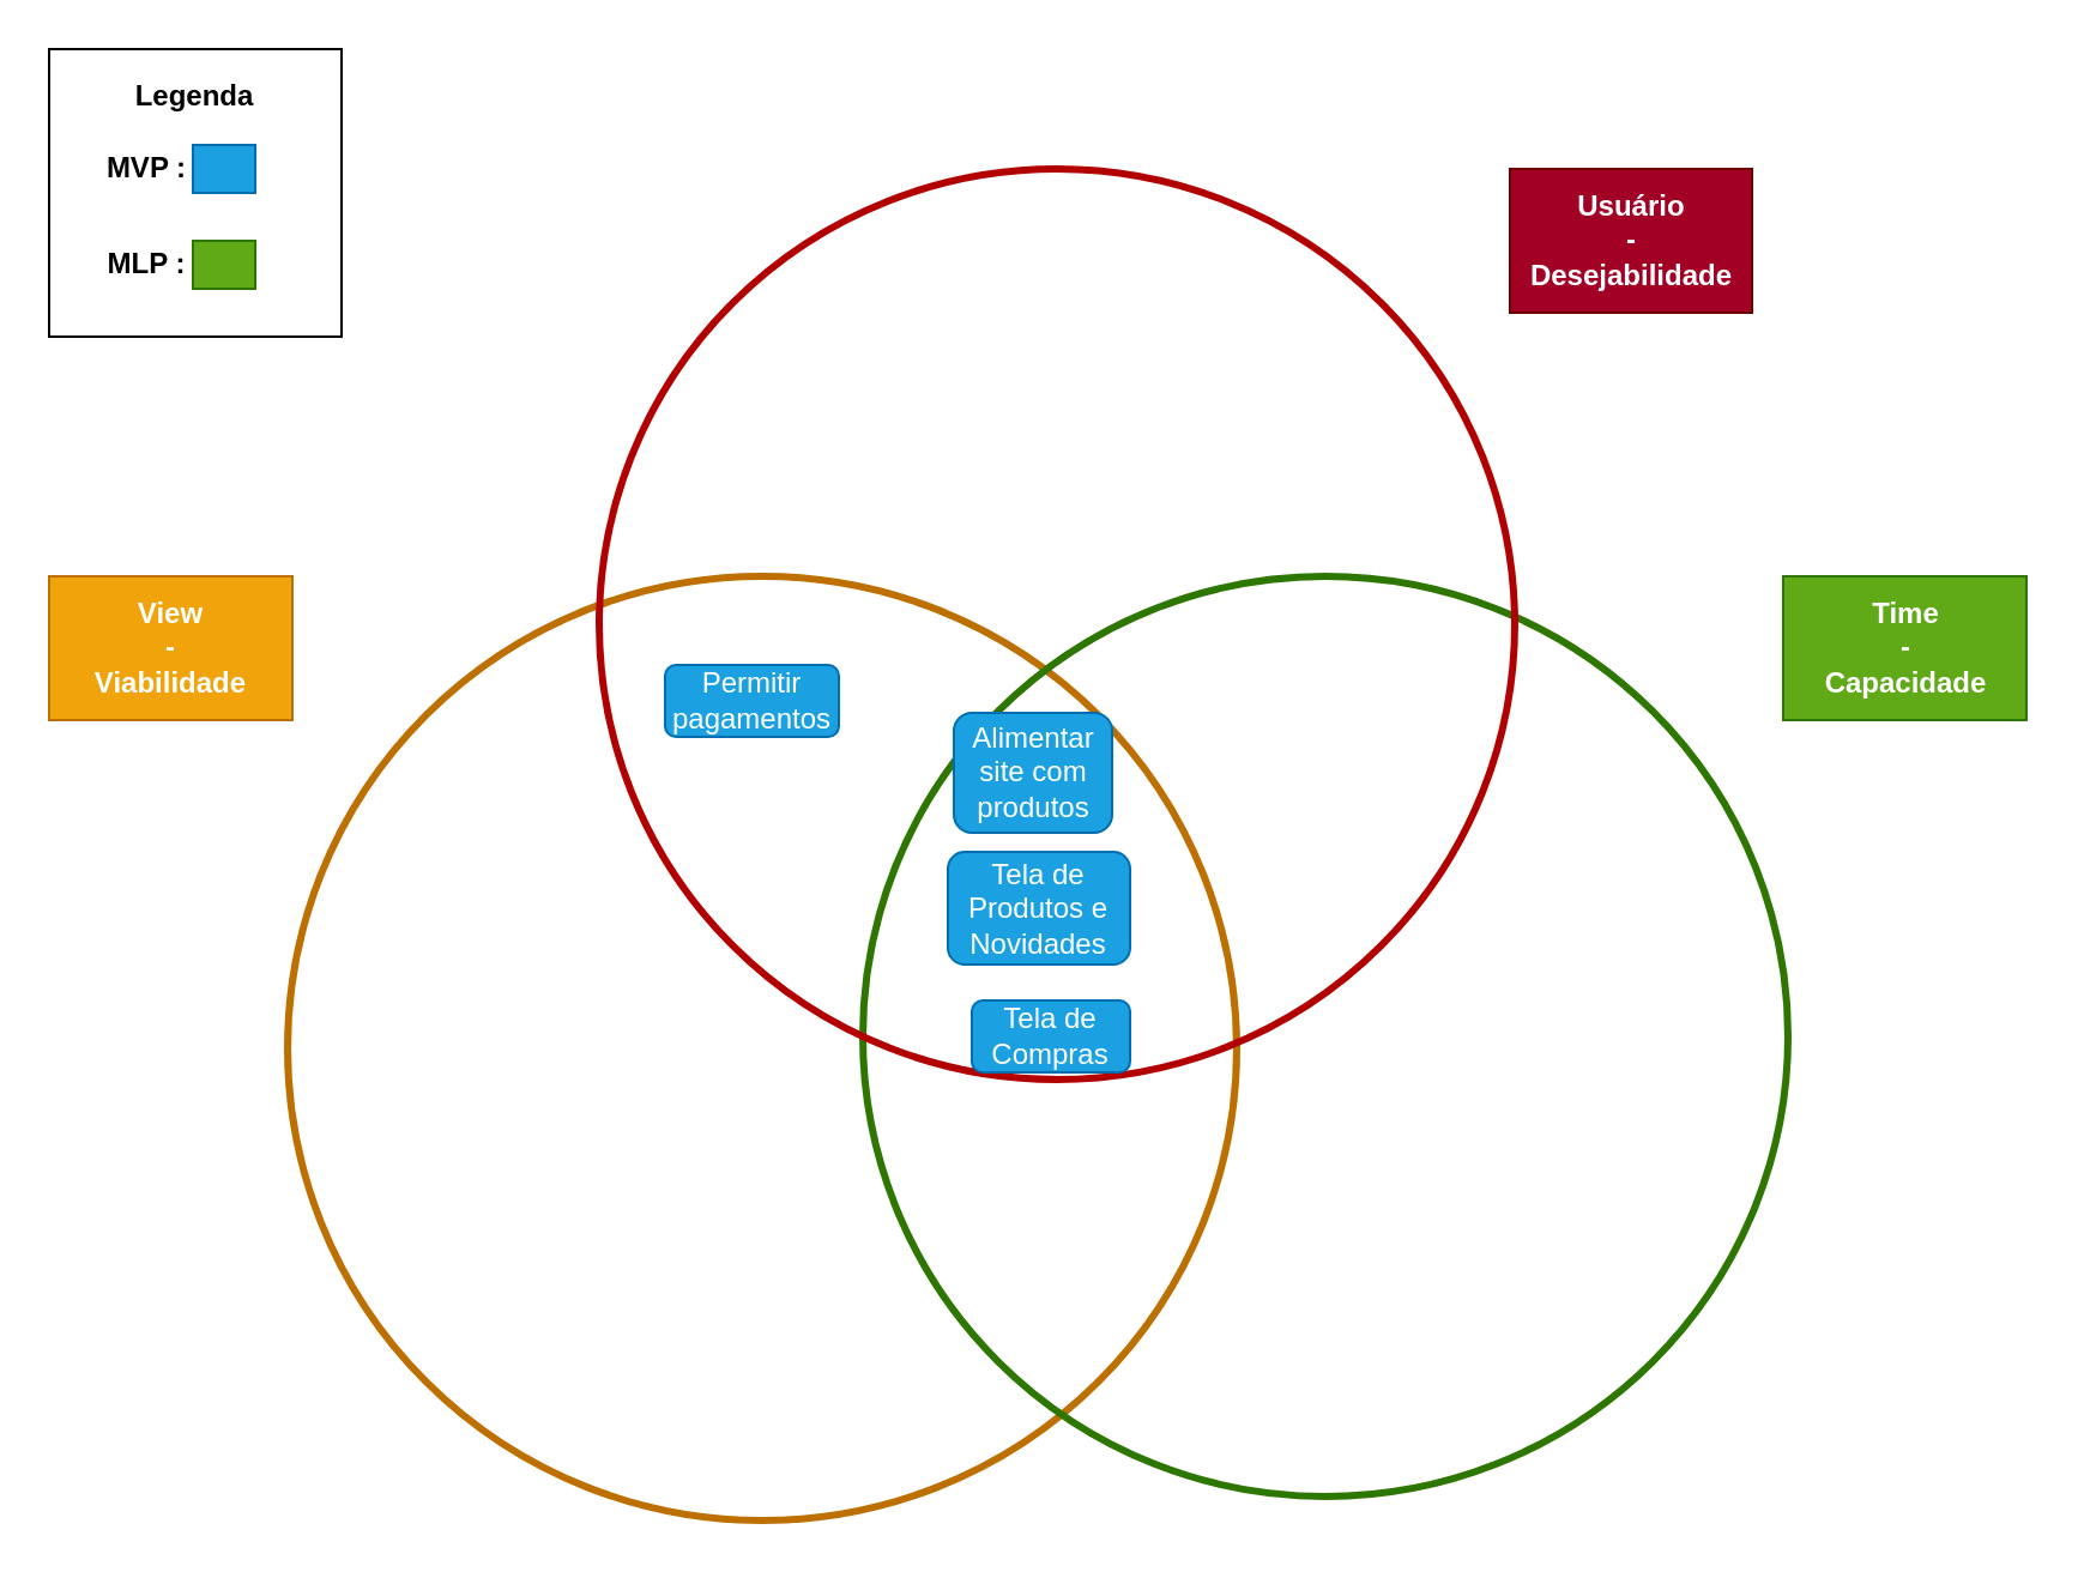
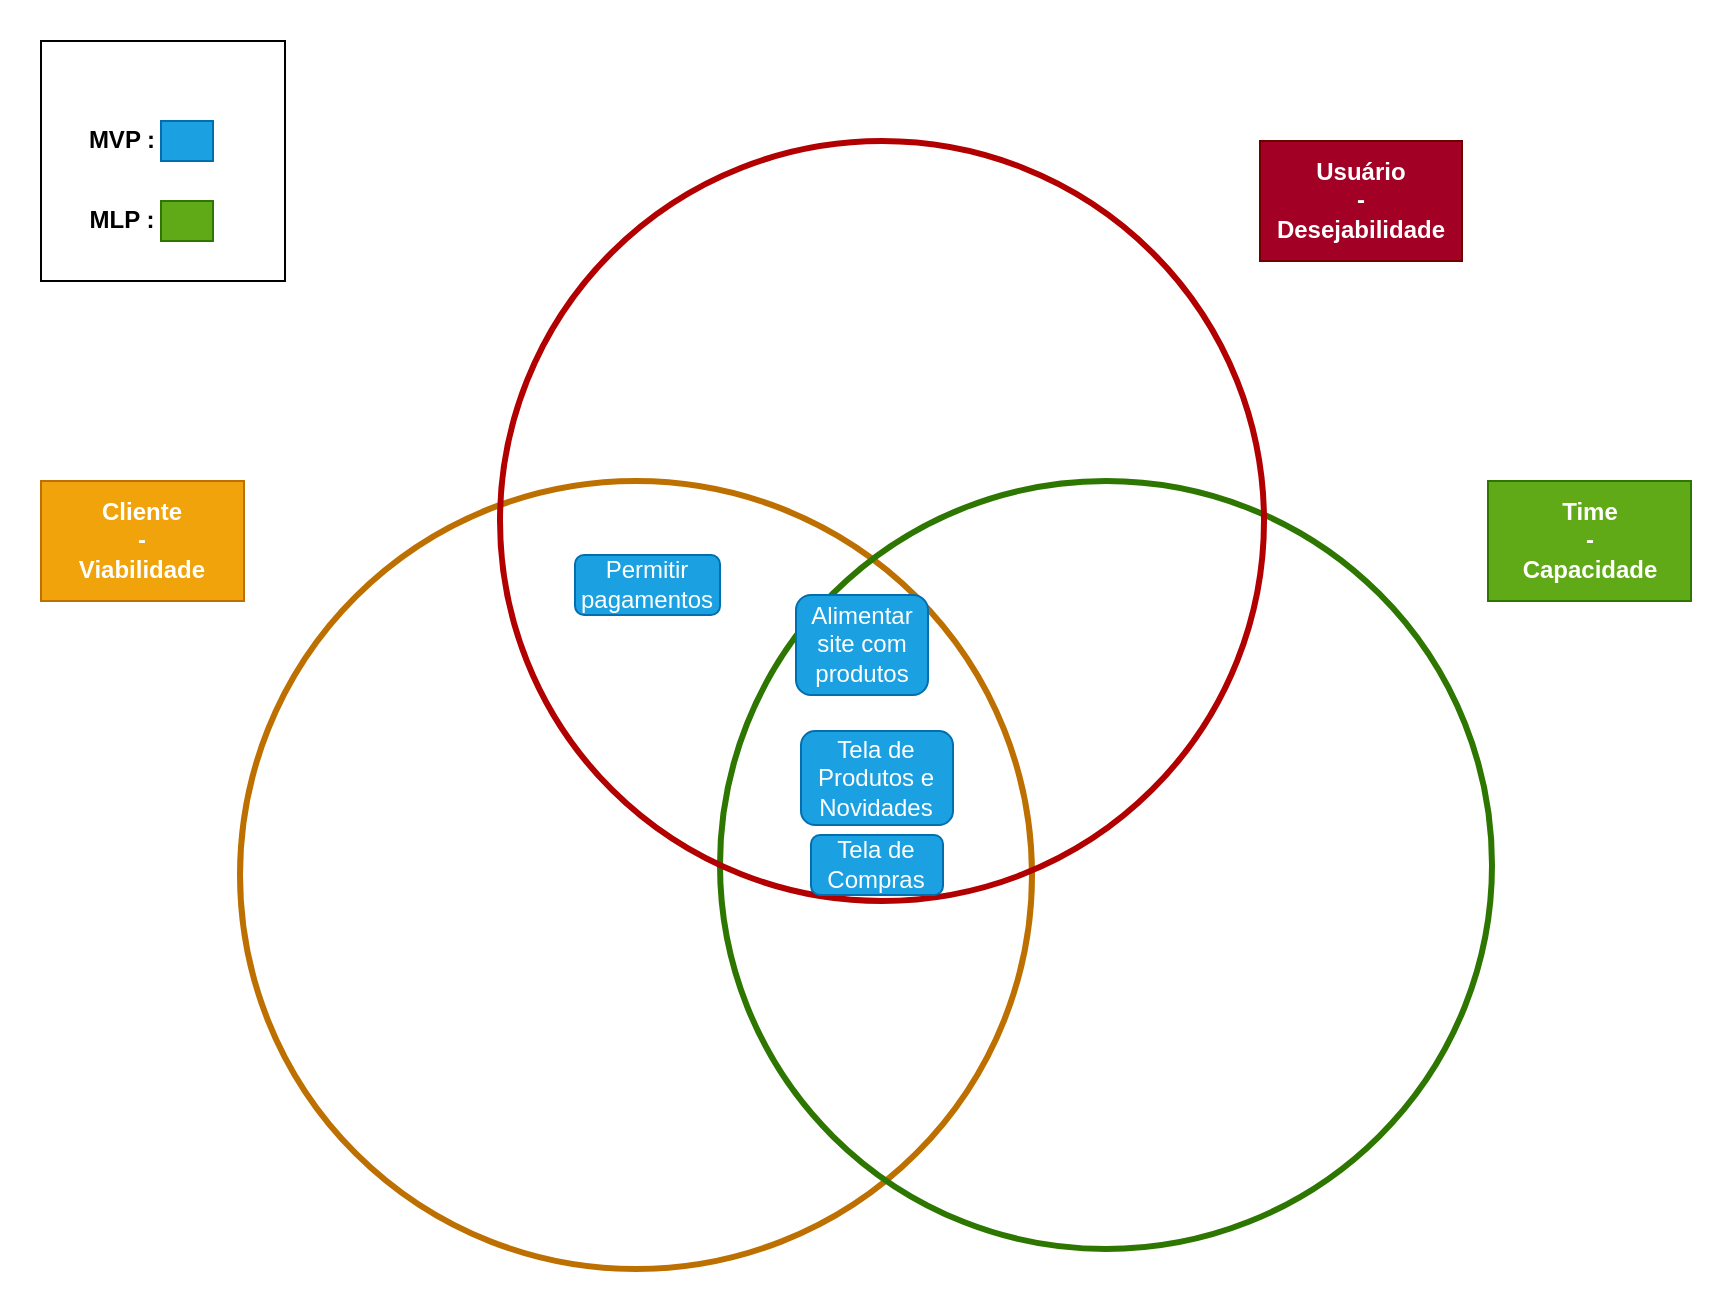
- <mxCell id="14" value="&lt;b&gt;Legenda&lt;/b&gt;" style="text;html=1;strokeColor=none;fillColor=none;align=center;verticalAlign=middle;whiteSpace=wrap;rounded=0;" parent="1" vertex="1"><mxGeometry x="55" y="30" width="52" height="20" as="geometry" /></mxCell>
- <mxCell id="15" value="&lt;div&gt;&lt;b&gt;View&lt;/b&gt;&lt;/div&gt;&lt;div&gt;&lt;b&gt;-&lt;/b&gt;&lt;/div&gt;&lt;div&gt;&lt;b&gt;Viabilidade&lt;br&gt;&lt;/b&gt;&lt;/div&gt;" style="text;html=1;strokeColor=#BD7000;fillColor=#f0a30a;align=center;verticalAlign=middle;whiteSpace=wrap;rounded=0;fontColor=#ffffff;" parent="1" vertex="1"><mxGeometry x="20" y="240" width="101.5" height="60" as="geometry" /></mxCell>
+ <mxCell id="15" value="&lt;div&gt;&lt;b&gt;Cliente&lt;/b&gt;&lt;/div&gt;&lt;div&gt;&lt;b&gt;-&lt;/b&gt;&lt;/div&gt;&lt;div&gt;&lt;b&gt;Viabilidade&lt;br&gt;&lt;/b&gt;&lt;/div&gt;" style="text;html=1;strokeColor=#BD7000;fillColor=#f0a30a;align=center;verticalAlign=middle;whiteSpace=wrap;rounded=0;fontColor=#ffffff;" parent="1" vertex="1"><mxGeometry x="20" y="240" width="101.5" height="60" as="geometry" /></mxCell>
- <mxCell id="18" value="Permitir pagamentos" style="rounded=1;whiteSpace=wrap;html=1;fillColor=#1ba1e2;fontColor=#ffffff;strokeColor=#006EAF;" parent="1" vertex="1"><mxGeometry x="277" y="277" width="72.5" height="30" as="geometry" /></mxCell>
+ <mxCell id="18" value="Permitir pagamentos" style="rounded=1;whiteSpace=wrap;html=1;fillColor=#1ba1e2;fontColor=#ffffff;strokeColor=#006EAF;" parent="1" vertex="1"><mxGeometry x="287" y="277" width="72.5" height="30" as="geometry" /></mxCell>
- <mxCell id="16" value="Tela de Produtos e Novidades" style="rounded=1;whiteSpace=wrap;html=1;fillColor=#1ba1e2;fontColor=#ffffff;strokeColor=#006EAF;" parent="1" vertex="1"><mxGeometry x="395" y="355" width="76" height="47" as="geometry" /></mxCell>
+ <mxCell id="16" value="Tela de Produtos e Novidades" style="rounded=1;whiteSpace=wrap;html=1;fillColor=#1ba1e2;fontColor=#ffffff;strokeColor=#006EAF;" parent="1" vertex="1"><mxGeometry x="400" y="365" width="76" height="47" as="geometry" /></mxCell>
